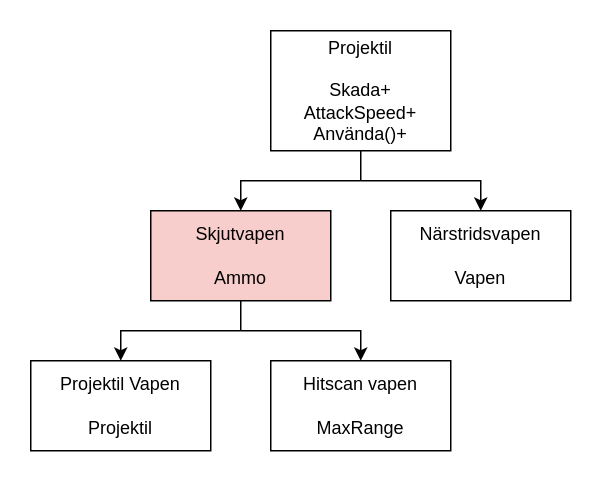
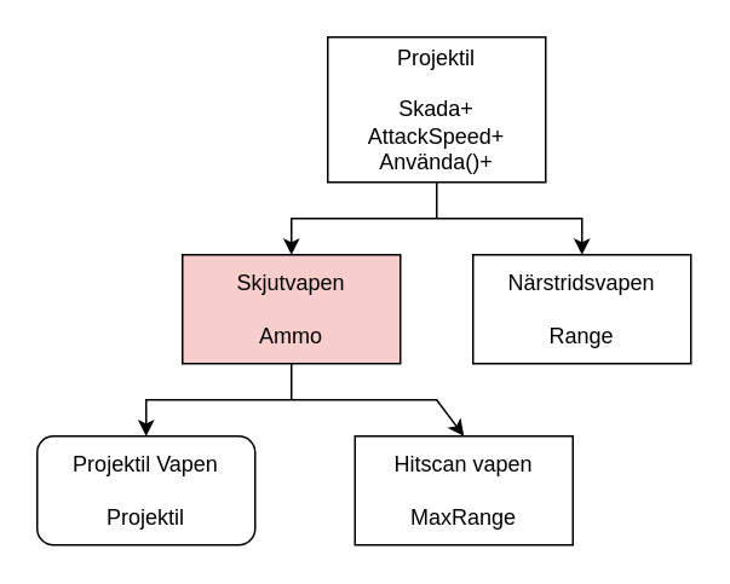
- <mxCell id="3" value="Närstridsvapen&lt;div&gt;&lt;br&gt;&lt;/div&gt;&lt;div&gt;Vapen&lt;/div&gt;" style="rounded=0;whiteSpace=wrap;html=1;" vertex="1" parent="1"><mxGeometry x="260" y="140" width="120" height="60" as="geometry" /></mxCell>
+ <mxCell id="3" value="Närstridsvapen&lt;div&gt;&lt;br&gt;&lt;/div&gt;&lt;div&gt;Range&lt;/div&gt;" style="rounded=0;whiteSpace=wrap;html=1;" vertex="1" parent="1"><mxGeometry x="260" y="140" width="120" height="60" as="geometry" /></mxCell>
- <mxCell id="9" value="Projektil Vapen&lt;div&gt;&lt;br&gt;&lt;/div&gt;&lt;div&gt;Projektil&lt;/div&gt;" style="rounded=0;whiteSpace=wrap;html=1;" vertex="1" parent="1"><mxGeometry x="20" y="240" width="120" height="60" as="geometry" /></mxCell>
+ <mxCell id="9" value="Projektil Vapen&lt;div&gt;&lt;br&gt;&lt;/div&gt;&lt;div&gt;Projektil&lt;/div&gt;" style="whiteSpace=wrap;html=1;rounded=1;" vertex="1" parent="1"><mxGeometry x="20" y="240" width="120" height="60" as="geometry" /></mxCell>
- <mxCell id="8" value="Hitscan vapen&lt;div&gt;&lt;br&gt;&lt;/div&gt;&lt;div&gt;MaxRange&lt;/div&gt;" style="rounded=0;whiteSpace=wrap;html=1;" vertex="1" parent="1"><mxGeometry x="180" y="240" width="120" height="60" as="geometry" /></mxCell>
+ <mxCell id="8" value="Hitscan vapen&lt;div&gt;&lt;br&gt;&lt;/div&gt;&lt;div&gt;MaxRange&lt;/div&gt;" style="rounded=0;whiteSpace=wrap;html=1;" vertex="1" parent="1"><mxGeometry x="195" y="240" width="120" height="60" as="geometry" /></mxCell>
